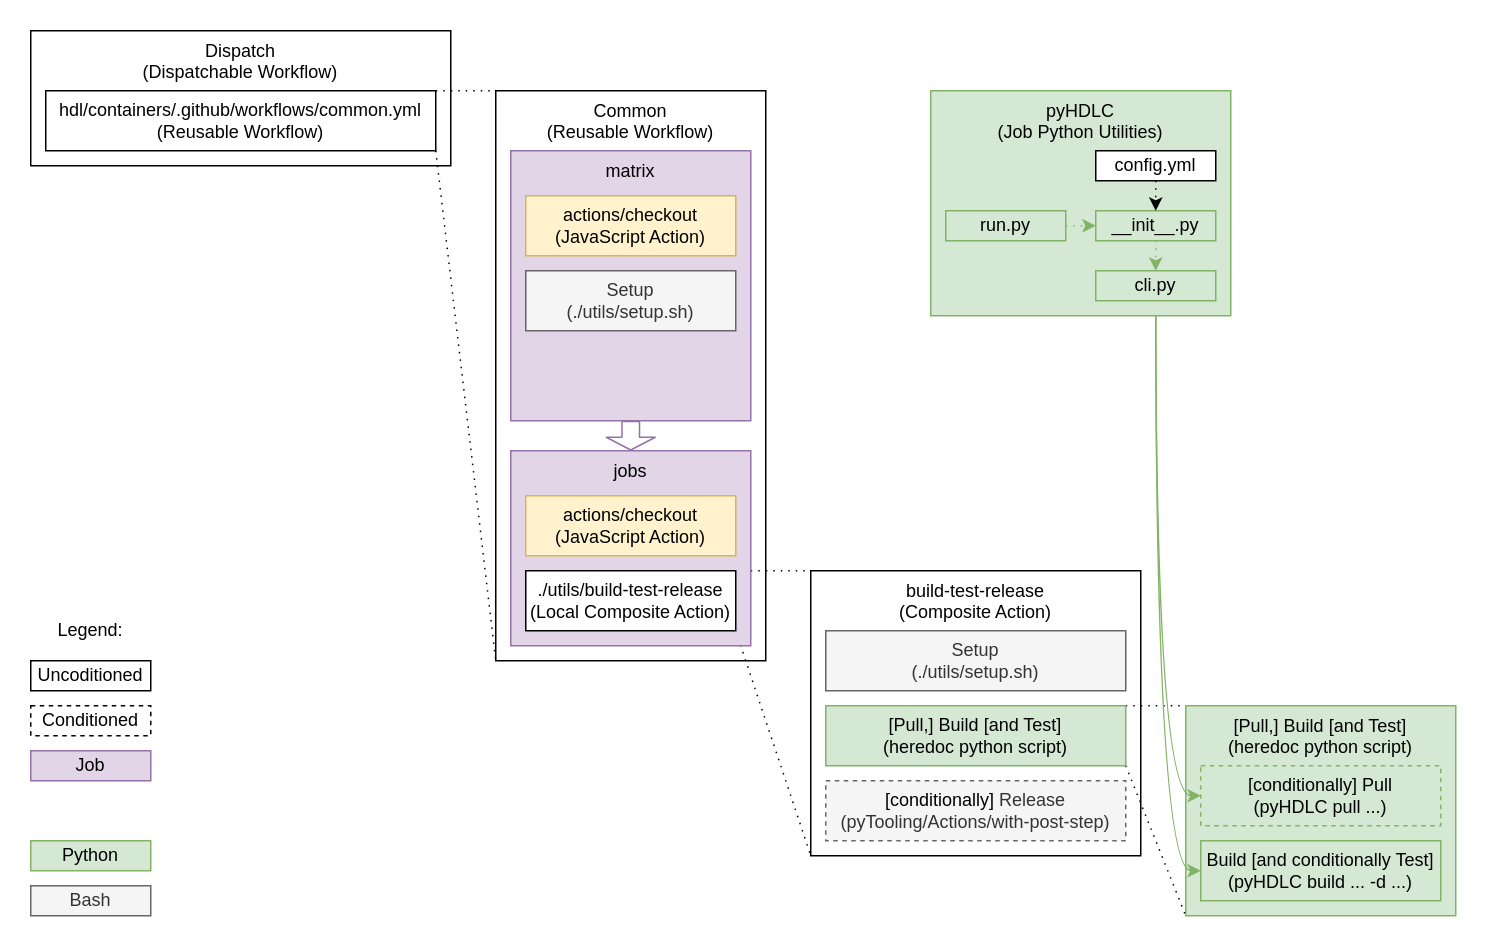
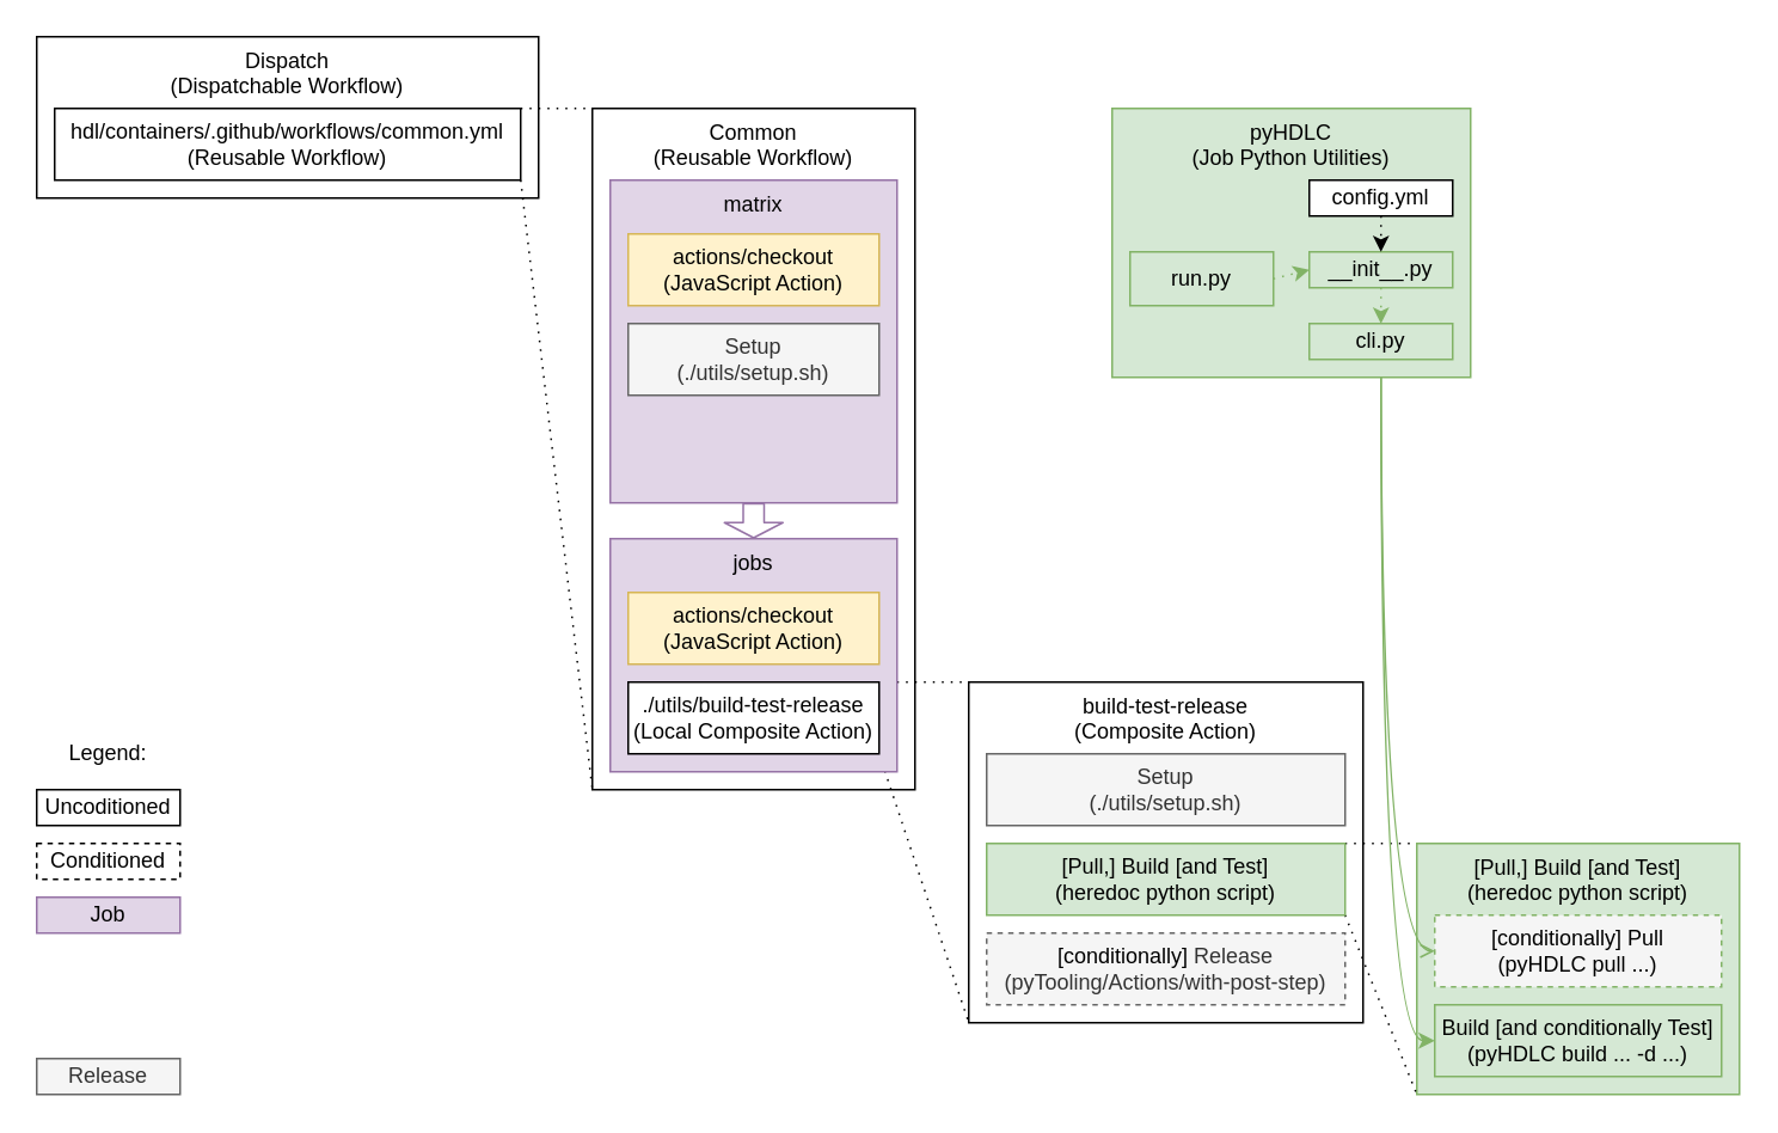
- <mxCell id="39" value="run.py" style="rounded=0;whiteSpace=wrap;html=1;fillColor=#d5e8d4;strokeColor=#82b366;verticalAlign=middle;" vertex="1" parent="1"><mxGeometry x="630" y="140" width="80" height="20" as="geometry" /></mxCell>
+ <mxCell id="39" value="run.py" style="rounded=0;whiteSpace=wrap;html=1;fillColor=#d5e8d4;strokeColor=#82b366;verticalAlign=middle;" vertex="1" parent="1"><mxGeometry x="630" y="140" width="80" height="30" as="geometry" /></mxCell>
- <mxCell id="24" value="" style="endArrow=classic;html=1;exitX=0.5;exitY=1;exitDx=0;exitDy=0;entryX=0;entryY=0.5;entryDx=0;entryDy=0;edgeStyle=orthogonalEdgeStyle;curved=1;fillColor=#d5e8d4;strokeColor=#82b366;" edge="1" parent="1" source="38" target="16"><mxGeometry width="50" height="50" relative="1" as="geometry"><mxPoint x="870" y="245" as="sourcePoint" /><mxPoint x="590" y="210" as="targetPoint" /></mxGeometry></mxCell>
+ <mxCell id="24" value="" style="endArrow=open;html=1;exitX=0.5;exitY=1;exitDx=0;exitDy=0;entryX=0;entryY=0.5;entryDx=0;entryDy=0;edgeStyle=orthogonalEdgeStyle;curved=1;fillColor=#d5e8d4;strokeColor=#82b366;" edge="1" parent="1" source="38" target="16"><mxGeometry width="50" height="50" relative="1" as="geometry"><mxPoint x="870" y="245" as="sourcePoint" /><mxPoint x="590" y="210" as="targetPoint" /></mxGeometry></mxCell>
- <mxCell id="16" value="[conditionally] Pull&lt;br&gt;(pyHDLC pull ...)" style="rounded=0;whiteSpace=wrap;html=1;fillColor=#d5e8d4;strokeColor=#82b366;dashed=1;" vertex="1" parent="14"><mxGeometry x="10" y="40" width="160" height="40" as="geometry" /></mxCell>
+ <mxCell id="16" value="[conditionally] Pull&lt;br&gt;(pyHDLC pull ...)" style="rounded=0;whiteSpace=wrap;html=1;fillColor=#f5f5f5;strokeColor=#82b366;dashed=1;" vertex="1" parent="14"><mxGeometry x="10" y="40" width="160" height="40" as="geometry" /></mxCell>
- <mxCell id="10" value="Python" style="rounded=0;whiteSpace=wrap;html=1;fillColor=#d5e8d4;strokeColor=#82b366;" vertex="1" parent="7"><mxGeometry y="150" width="80" height="20" as="geometry" /></mxCell>
- <mxCell id="9" value="Bash" style="rounded=0;whiteSpace=wrap;html=1;fillColor=#f5f5f5;strokeColor=#666666;fontColor=#333333;" vertex="1" parent="7"><mxGeometry y="180" width="80" height="20" as="geometry" /></mxCell>
+ <mxCell id="9" value="Release" style="rounded=0;whiteSpace=wrap;html=1;fillColor=#f5f5f5;strokeColor=#666666;fontColor=#333333;" vertex="1" parent="7"><mxGeometry y="180" width="80" height="20" as="geometry" /></mxCell>
